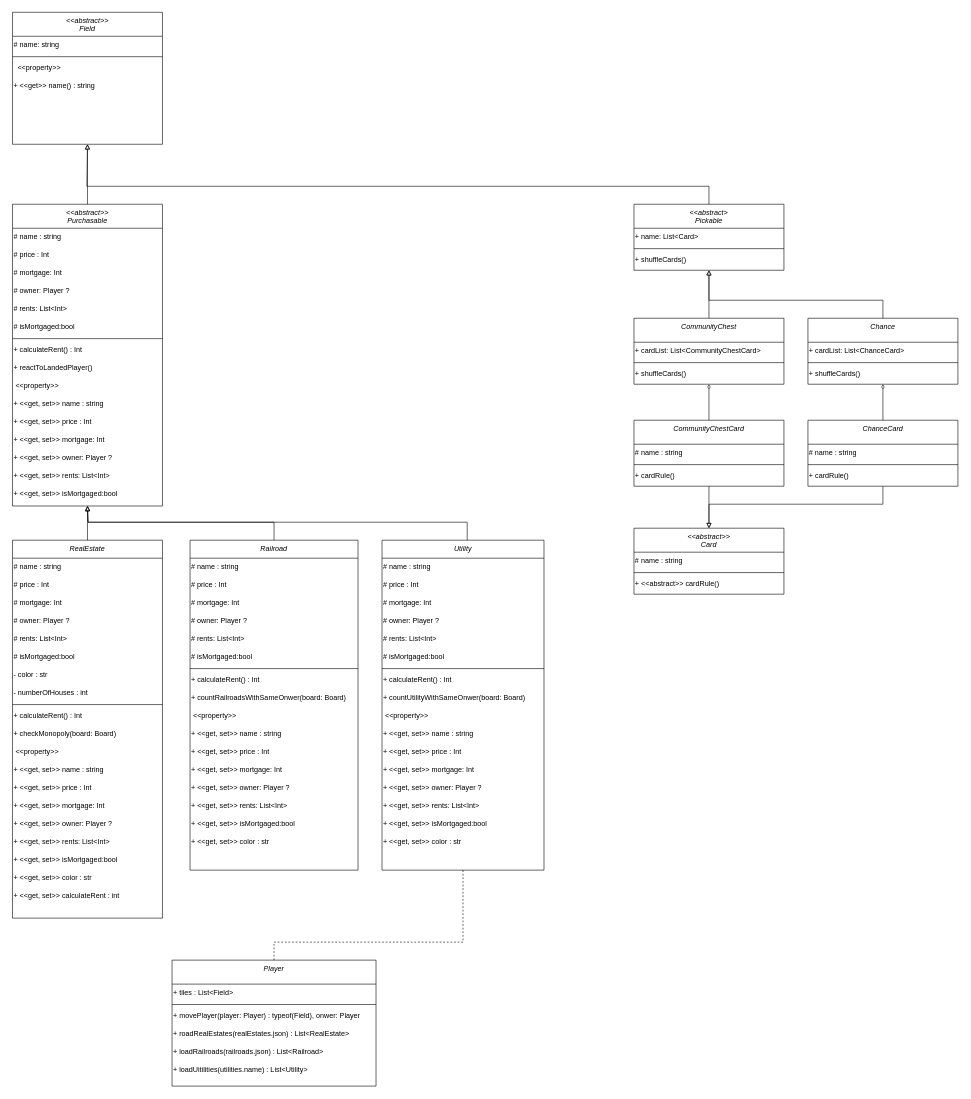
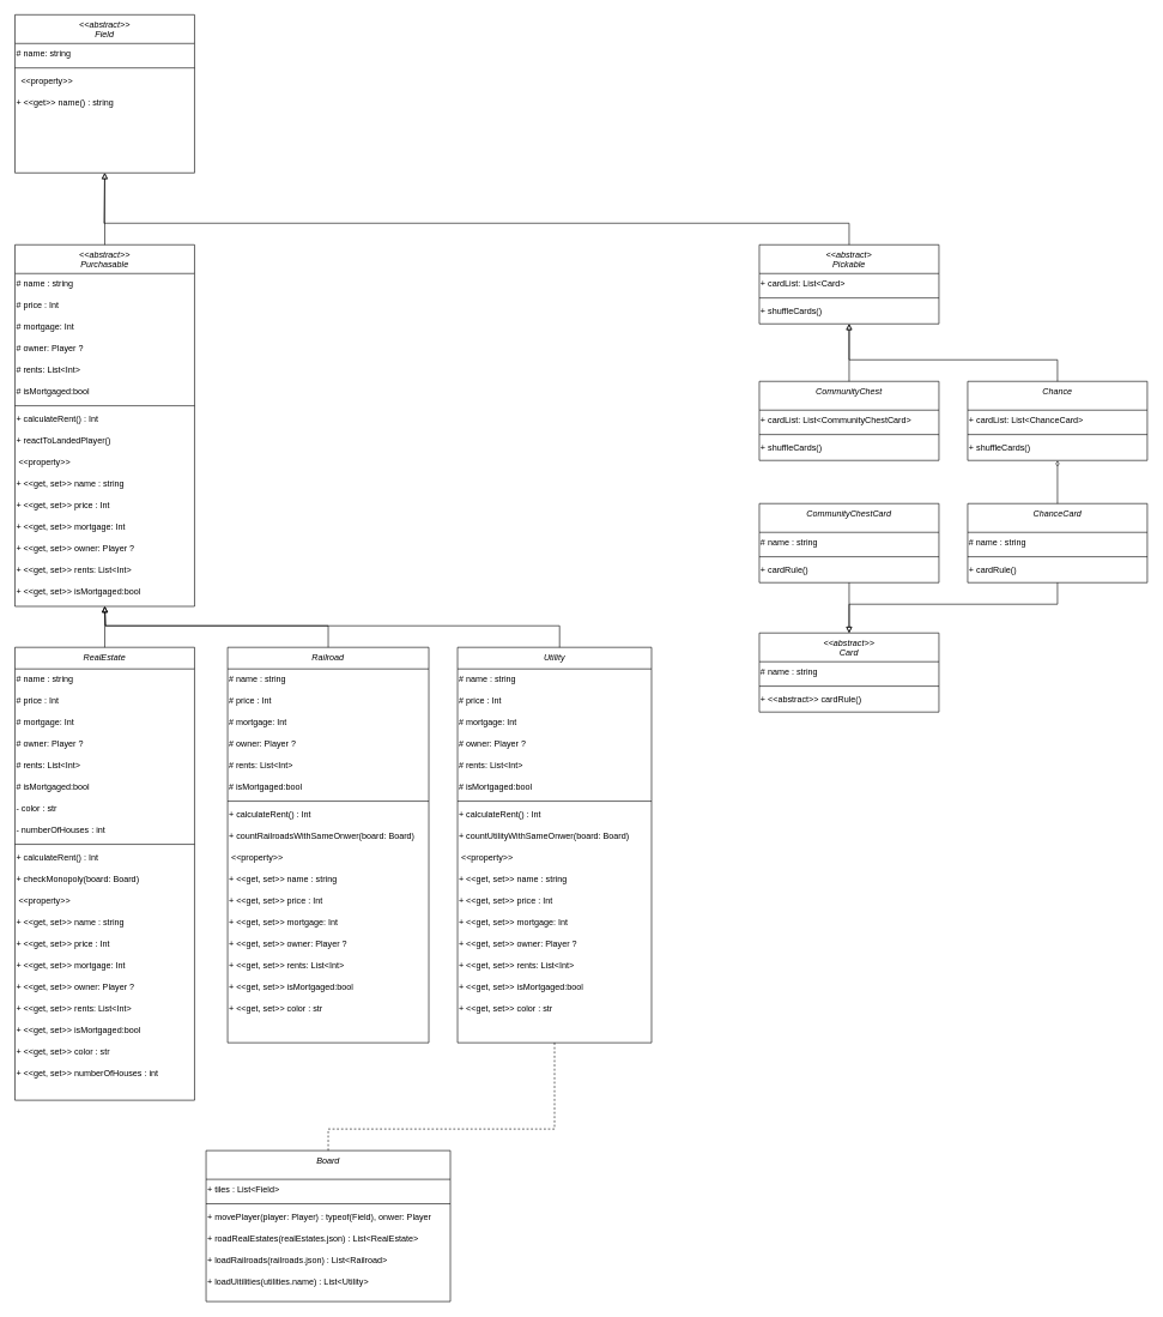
- <mxCell id="3" value="+ name: List&amp;lt;Card&amp;gt;" style="text;html=1;align=left;verticalAlign=middle;resizable=0;points=[];autosize=1;strokeColor=none;fillColor=none;" vertex="1" parent="2"><mxGeometry y="40" width="250" height="30" as="geometry" /></mxCell>
+ <mxCell id="3" value="+ cardList: List&amp;lt;Card&amp;gt;" style="text;html=1;align=left;verticalAlign=middle;resizable=0;points=[];autosize=1;strokeColor=none;fillColor=none;" vertex="1" parent="2"><mxGeometry y="40" width="250" height="30" as="geometry" /></mxCell>
- <mxCell id="111" value="" style="endArrow=diamondThin;html=1;rounded=0;endFill=0;strokeWidth=1;exitX=0.5;exitY=0;exitDx=0;exitDy=0;entryX=0.5;entryY=1;entryDx=0;entryDy=0;" edge="1" parent="1" source="99" target="89"><mxGeometry width="50" height="50" relative="1" as="geometry"><mxPoint x="1180.47" y="720" as="sourcePoint" /><mxPoint x="1226" y="660" as="targetPoint" /></mxGeometry></mxCell>
- <mxCell id="49" value="+ &amp;lt;&amp;lt;get, set&amp;gt;&amp;gt; calculateRent : int" style="text;html=1;align=left;verticalAlign=middle;resizable=0;points=[];autosize=1;strokeColor=none;fillColor=none;" vertex="1" parent="29"><mxGeometry y="578" width="250" height="30" as="geometry" /></mxCell>
+ <mxCell id="49" value="+ &amp;lt;&amp;lt;get, set&amp;gt;&amp;gt; numberOfHouses : int" style="text;html=1;align=left;verticalAlign=middle;resizable=0;points=[];autosize=1;strokeColor=none;fillColor=none;" vertex="1" parent="29"><mxGeometry y="578" width="250" height="30" as="geometry" /></mxCell>
- <mxCell id="115" value="Player" style="swimlane;fontStyle=2;align=center;verticalAlign=top;childLayout=stackLayout;horizontal=1;startSize=40;horizontalStack=0;resizeParent=1;resizeLast=0;collapsible=1;marginBottom=0;rounded=0;shadow=0;strokeWidth=1;" vertex="1" parent="1"><mxGeometry x="286" y="1600" width="340" height="210" as="geometry"><mxRectangle x="230" y="140" width="160" height="26" as="alternateBounds" /></mxGeometry></mxCell>
+ <mxCell id="115" value="Board" style="swimlane;fontStyle=2;align=center;verticalAlign=top;childLayout=stackLayout;horizontal=1;startSize=40;horizontalStack=0;resizeParent=1;resizeLast=0;collapsible=1;marginBottom=0;rounded=0;shadow=0;strokeWidth=1;" vertex="1" parent="1"><mxGeometry x="286" y="1600" width="340" height="210" as="geometry"><mxRectangle x="230" y="140" width="160" height="26" as="alternateBounds" /></mxGeometry></mxCell>
